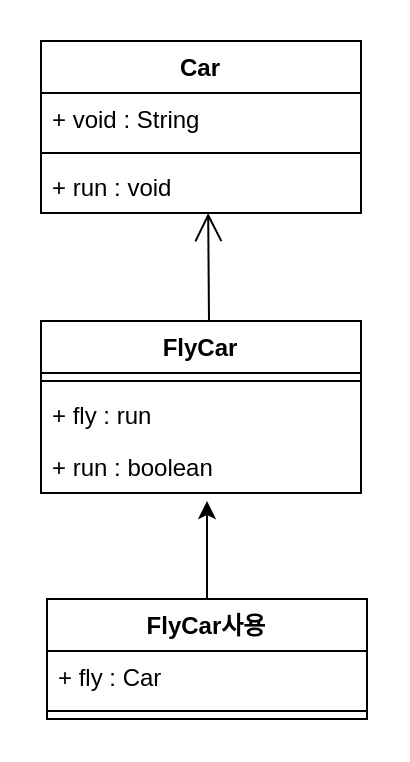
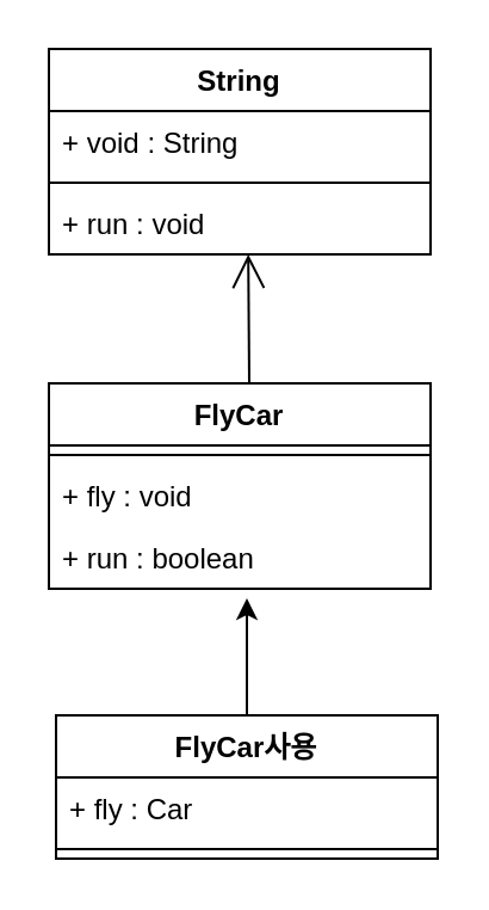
- <mxCell id="2" value="Car" style="swimlane;fontStyle=1;align=center;verticalAlign=top;childLayout=stackLayout;horizontal=1;startSize=26;horizontalStack=0;resizeParent=1;resizeParentMax=0;resizeLast=0;collapsible=1;marginBottom=0;whiteSpace=wrap;html=1;" vertex="1" parent="1"><mxGeometry x="20" y="20" width="160" height="86" as="geometry" /></mxCell>
+ <mxCell id="2" value="String" style="swimlane;fontStyle=1;align=center;verticalAlign=top;childLayout=stackLayout;horizontal=1;startSize=26;horizontalStack=0;resizeParent=1;resizeParentMax=0;resizeLast=0;collapsible=1;marginBottom=0;whiteSpace=wrap;html=1;" vertex="1" parent="1"><mxGeometry x="20" y="20" width="160" height="86" as="geometry" /></mxCell>
- <mxCell id="8" value="+ fly : run" style="text;strokeColor=none;fillColor=none;align=left;verticalAlign=top;spacingLeft=4;spacingRight=4;overflow=hidden;rotatable=0;points=[[0,0.5],[1,0.5]];portConstraint=eastwest;whiteSpace=wrap;html=1;" vertex="1" parent="6"><mxGeometry y="34" width="160" height="26" as="geometry" /></mxCell>
+ <mxCell id="8" value="+ fly : void" style="text;strokeColor=none;fillColor=none;align=left;verticalAlign=top;spacingLeft=4;spacingRight=4;overflow=hidden;rotatable=0;points=[[0,0.5],[1,0.5]];portConstraint=eastwest;whiteSpace=wrap;html=1;" vertex="1" parent="6"><mxGeometry y="34" width="160" height="26" as="geometry" /></mxCell>
